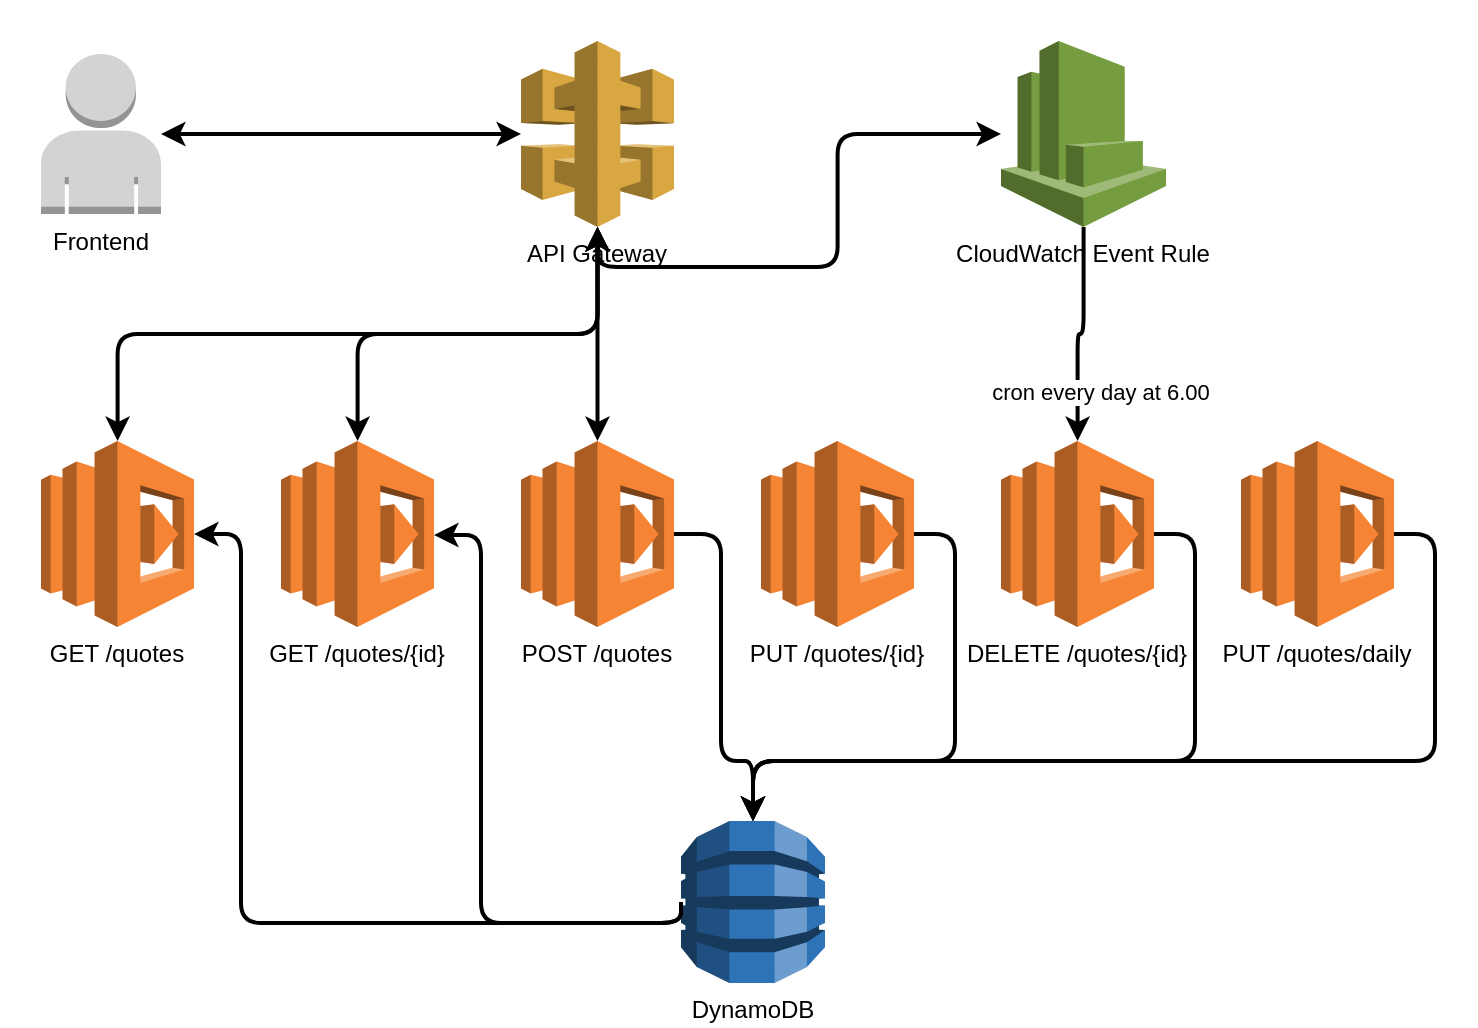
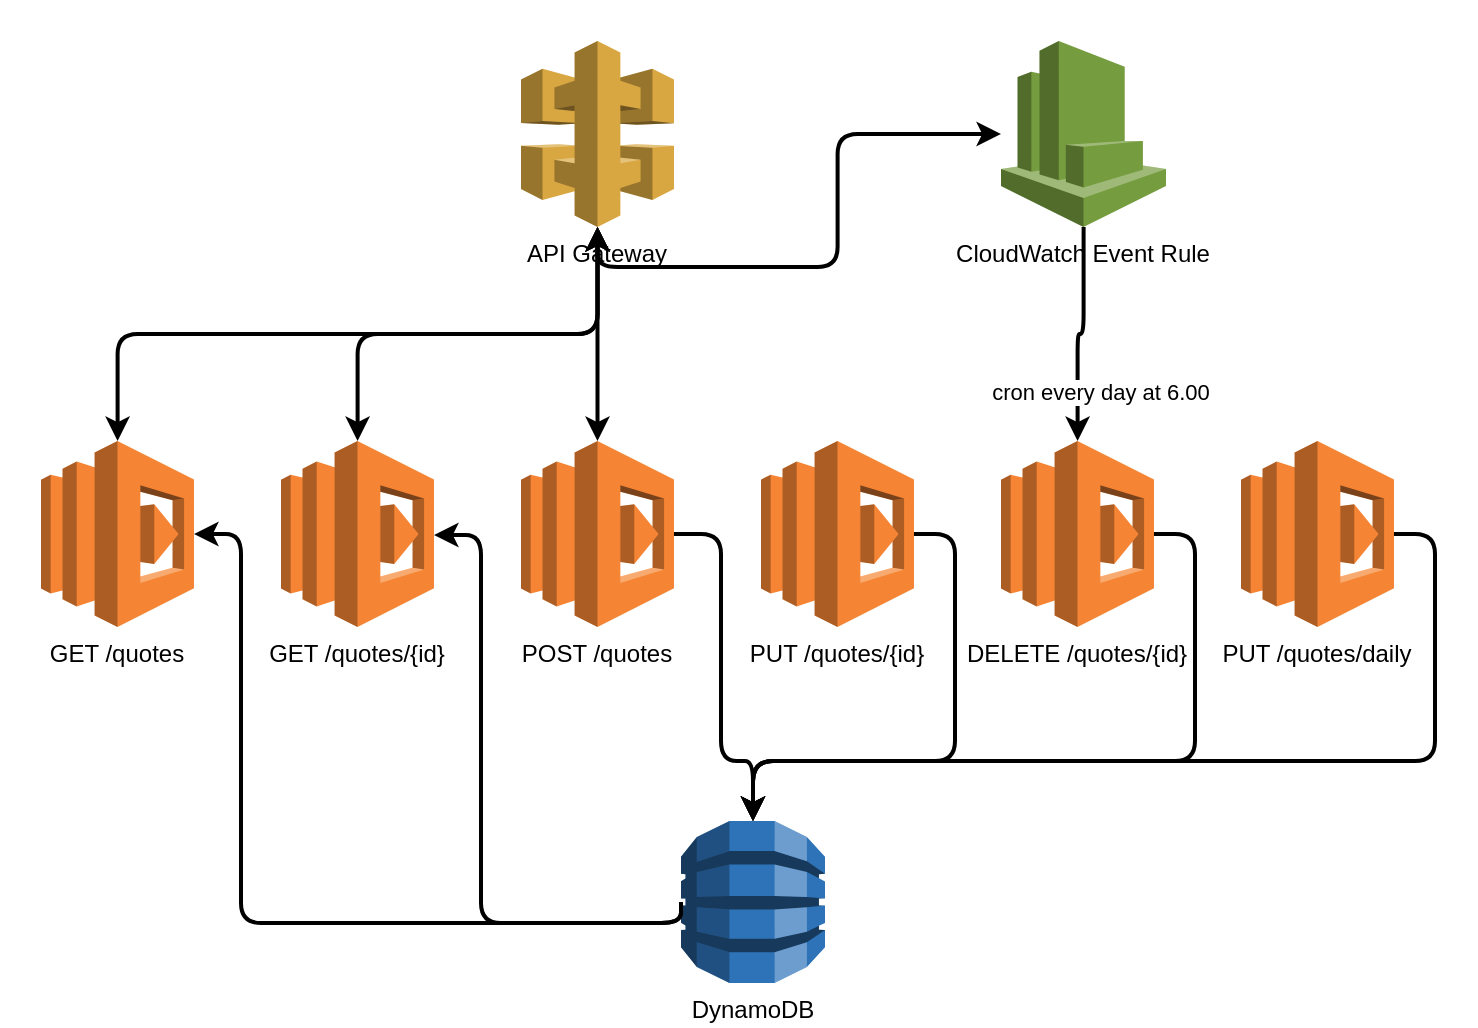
- <mxCell id="19" value="Frontend" style="outlineConnect=0;dashed=0;verticalLabelPosition=bottom;verticalAlign=top;align=center;html=1;shape=mxgraph.aws3.user;fillColor=#D2D3D3;gradientColor=none;" vertex="1" parent="1"><mxGeometry x="20" y="26.5" width="60" height="80" as="geometry" /></mxCell>
- <mxCell id="18" style="edgeStyle=orthogonalEdgeStyle;rounded=1;orthogonalLoop=1;jettySize=auto;html=1;strokeWidth=2;startArrow=classic;startFill=1;" edge="1" parent="1" source="19" target="23"><mxGeometry relative="1" as="geometry" /></mxCell>
